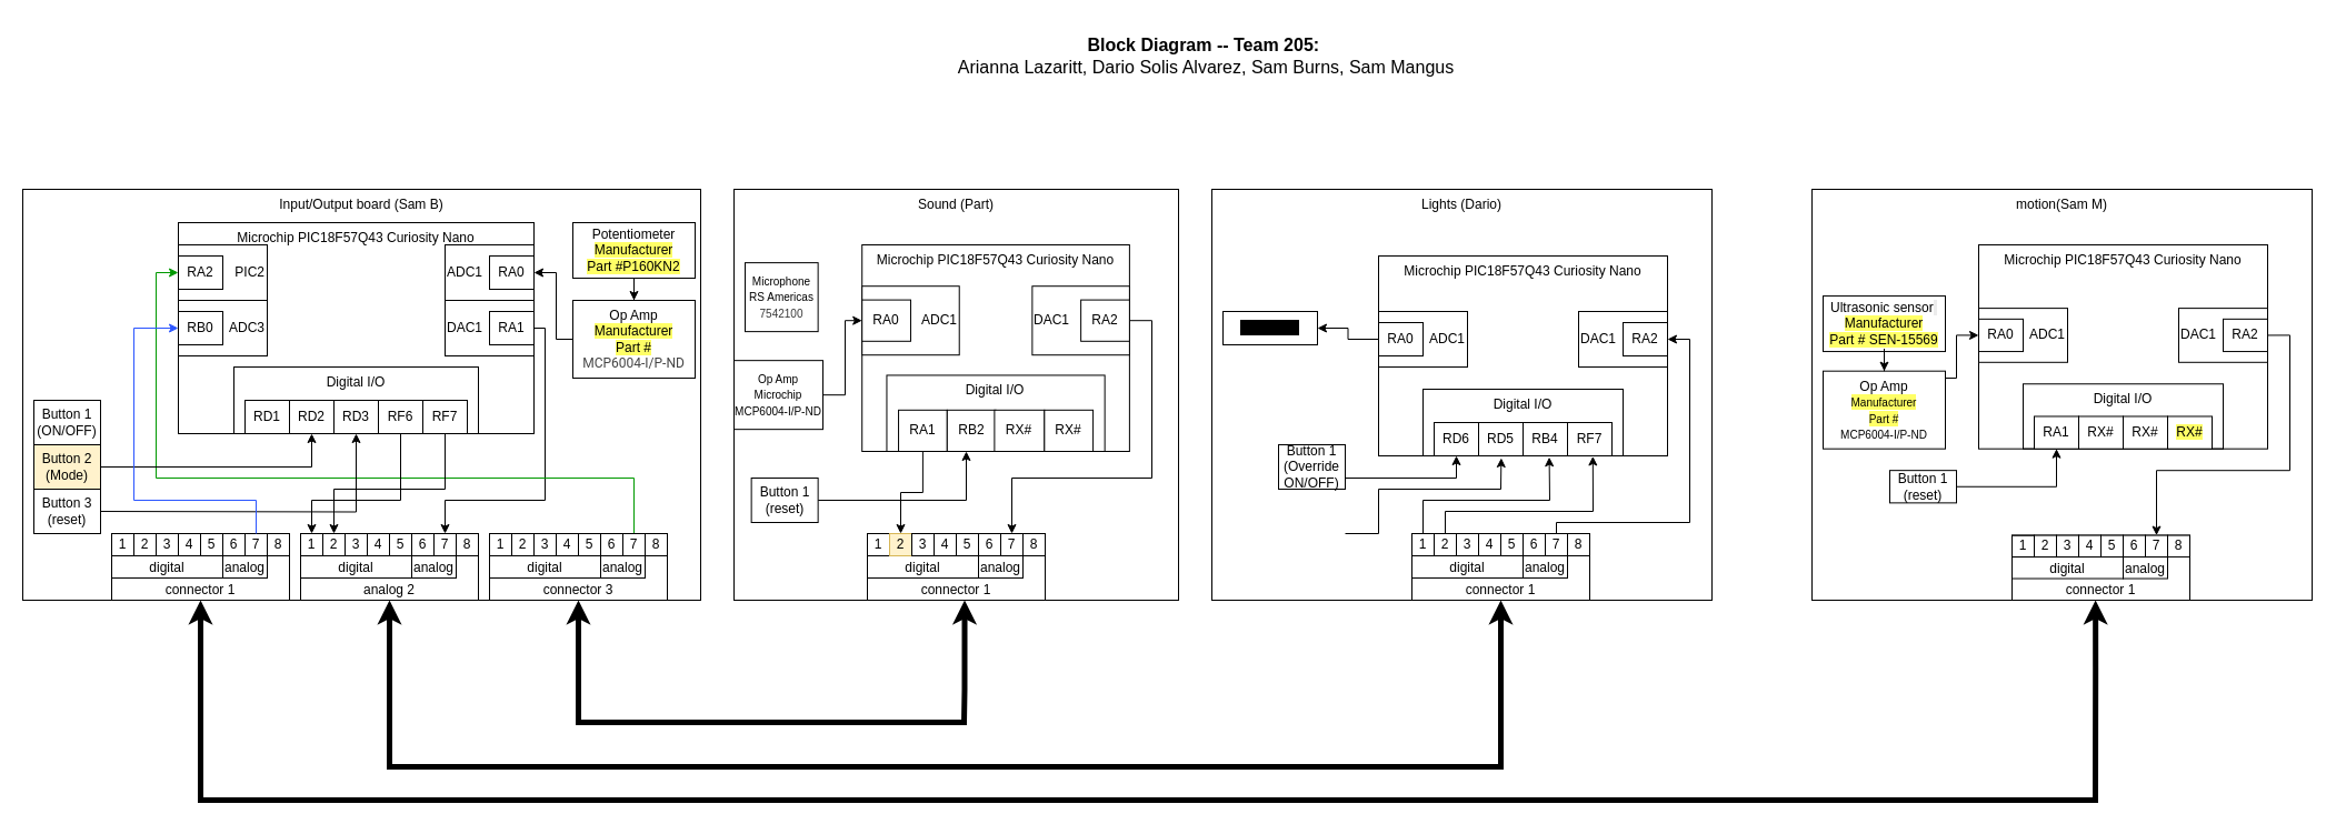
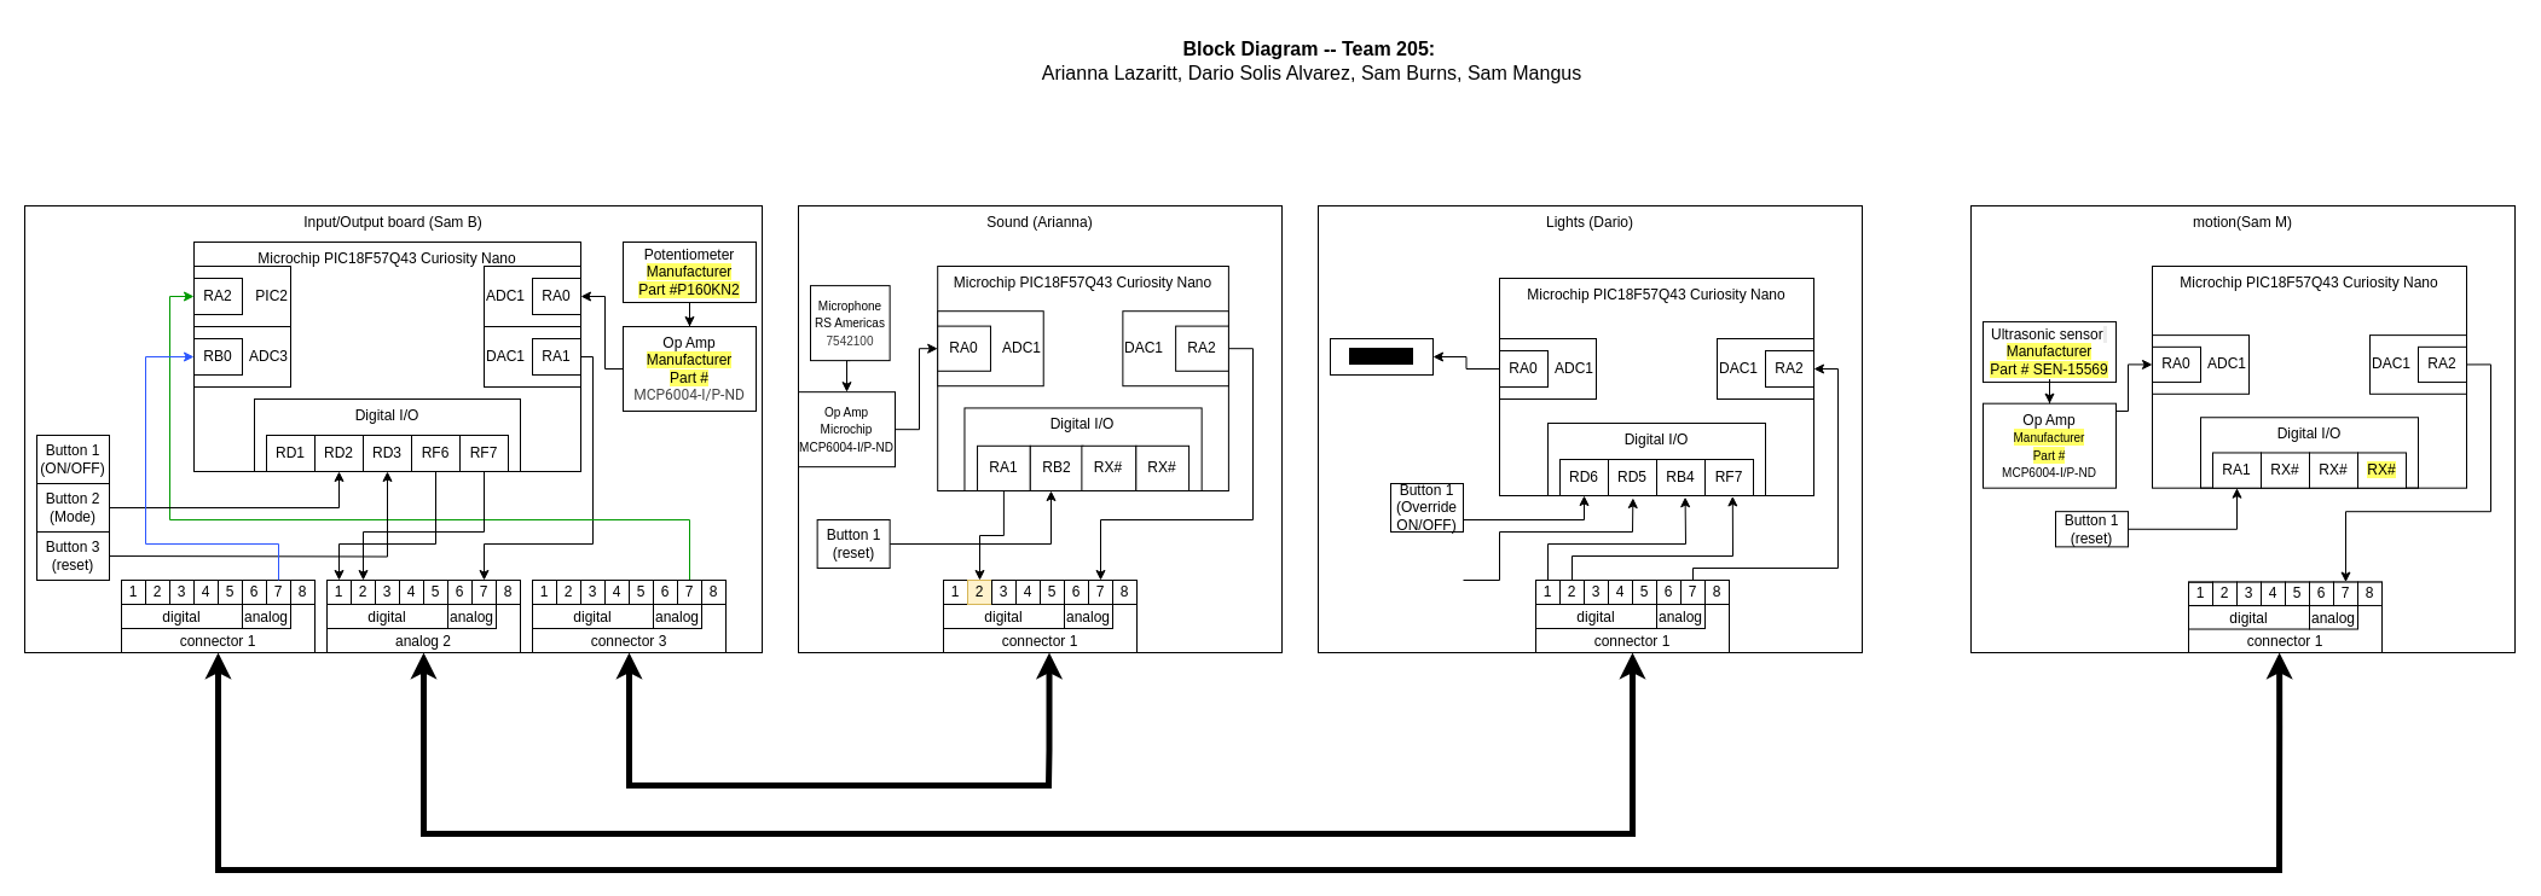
- <mxCell id="43" value="Sound (Part)" style="rounded=0;whiteSpace=wrap;html=1;fillColor=none;verticalAlign=top;shadow=0;" parent="42" vertex="1"><mxGeometry y="-70" width="400" height="370" as="geometry" /></mxCell>
+ <mxCell id="43" value="Sound (Arianna)" style="rounded=0;whiteSpace=wrap;html=1;fillColor=none;verticalAlign=top;shadow=0;" parent="42" vertex="1"><mxGeometry y="-70" width="400" height="370" as="geometry" /></mxCell>
+ <mxCell id="44" style="edgeStyle=orthogonalEdgeStyle;rounded=0;orthogonalLoop=1;jettySize=auto;html=1;exitX=0.5;exitY=1;exitDx=0;exitDy=0;entryX=0.5;entryY=0;entryDx=0;entryDy=0;" parent="42" source="45" target="47" edge="1"><mxGeometry relative="1" as="geometry" /></mxCell>
- <mxCell id="162" value="Button 2&lt;div&gt;(Mode)&lt;/div&gt;" style="rounded=0;whiteSpace=wrap;html=1;fillColor=#fff2cc;" parent="1" vertex="1"><mxGeometry x="30" y="400" width="60" height="40" as="geometry" /></mxCell>
+ <mxCell id="162" value="Button 2&lt;div&gt;(Mode)&lt;/div&gt;" style="rounded=0;whiteSpace=wrap;html=1;" parent="1" vertex="1"><mxGeometry x="30" y="400" width="60" height="40" as="geometry" /></mxCell>
